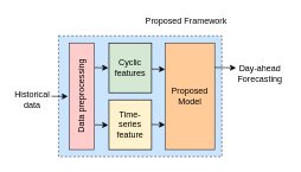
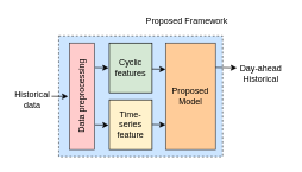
- <mxCell id="7" value="Day-ahead Forecasting" style="text;html=1;align=center;verticalAlign=middle;whiteSpace=wrap;rounded=0;" parent="1" vertex="1"><mxGeometry x="331.1" y="87.5" width="70" height="30" as="geometry" /></mxCell>
+ <mxCell id="7" value="Day-ahead Historical" style="text;html=1;align=center;verticalAlign=middle;whiteSpace=wrap;rounded=0;" parent="1" vertex="1"><mxGeometry x="331.1" y="87.5" width="70" height="30" as="geometry" /></mxCell>
